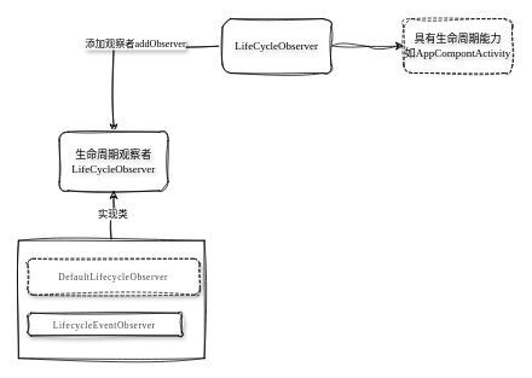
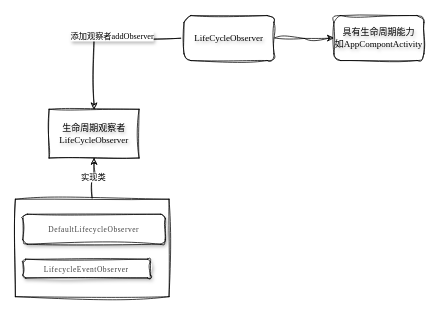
- <mxCell id="6" value="具有生命周期能力&lt;br&gt;如AppCompontActivity" style="whiteSpace=wrap;html=1;fontFamily=Architects Daughter;rounded=1;sketch=1;hachureGap=4;jiggle=2;curveFitting=1;fontSource=https%3A%2F%2Ffonts.googleapis.com%2Fcss%3Ffamily%3DArchitects%2BDaughter;textShadow=1;dashed=1;" vertex="1" parent="1"><mxGeometry x="445" y="20" width="120" height="60" as="geometry" /></mxCell>
+ <mxCell id="6" value="具有生命周期能力&lt;br&gt;如AppCompontActivity" style="whiteSpace=wrap;html=1;fontFamily=Architects Daughter;rounded=1;sketch=1;hachureGap=4;jiggle=2;curveFitting=1;fontSource=https%3A%2F%2Ffonts.googleapis.com%2Fcss%3Ffamily%3DArchitects%2BDaughter;textShadow=1;" vertex="1" parent="1"><mxGeometry x="445" y="20" width="120" height="60" as="geometry" /></mxCell>
- <mxCell id="5" value="生命周期观察者&lt;br&gt;LifeCycleObserver" style="rounded=1;whiteSpace=wrap;html=1;sketch=1;hachureGap=4;jiggle=2;curveFitting=1;fontFamily=Architects Daughter;fontSource=https%3A%2F%2Ffonts.googleapis.com%2Fcss%3Ffamily%3DArchitects%2BDaughter;textShadow=1;" vertex="1" parent="1"><mxGeometry x="65" y="145" width="120" height="65" as="geometry" /></mxCell>
+ <mxCell id="5" value="生命周期观察者&lt;br&gt;LifeCycleObserver" style="whiteSpace=wrap;html=1;sketch=1;hachureGap=4;jiggle=2;curveFitting=1;fontFamily=Architects Daughter;fontSource=https%3A%2F%2Ffonts.googleapis.com%2Fcss%3Ffamily%3DArchitects%2BDaughter;textShadow=1;rounded=0;" vertex="1" parent="1"><mxGeometry x="65" y="145" width="120" height="65" as="geometry" /></mxCell>
- <mxCell id="10" value="&lt;span style=&quot;color: rgb(64, 64, 64); font-size: 10px; letter-spacing: 0.7px; text-align: start; white-space-collapse: preserve; background-color: rgb(255, 255, 255);&quot;&gt;&lt;font style=&quot;font-size: 10px;&quot; face=&quot;Comic Sans MS&quot;&gt;DefaultLifecycleObserver&lt;/font&gt;&lt;/span&gt;" style="rounded=1;whiteSpace=wrap;html=1;sketch=1;hachureGap=4;jiggle=2;curveFitting=1;fontFamily=Architects Daughter;fontSource=https%3A%2F%2Ffonts.googleapis.com%2Fcss%3Ffamily%3DArchitects%2BDaughter;textShadow=0;fontSize=10;shadow=1;dashed=1;" vertex="1" parent="1"><mxGeometry x="30" y="285" width="190" height="40" as="geometry" /></mxCell>
+ <mxCell id="10" value="&lt;span style=&quot;color: rgb(64, 64, 64); font-size: 10px; letter-spacing: 0.7px; text-align: start; white-space-collapse: preserve; background-color: rgb(255, 255, 255);&quot;&gt;&lt;font style=&quot;font-size: 10px;&quot; face=&quot;Comic Sans MS&quot;&gt;DefaultLifecycleObserver&lt;/font&gt;&lt;/span&gt;" style="rounded=1;whiteSpace=wrap;html=1;sketch=1;hachureGap=4;jiggle=2;curveFitting=1;fontFamily=Architects Daughter;fontSource=https%3A%2F%2Ffonts.googleapis.com%2Fcss%3Ffamily%3DArchitects%2BDaughter;textShadow=0;fontSize=10;shadow=1;" vertex="1" parent="1"><mxGeometry x="30" y="285" width="190" height="40" as="geometry" /></mxCell>
